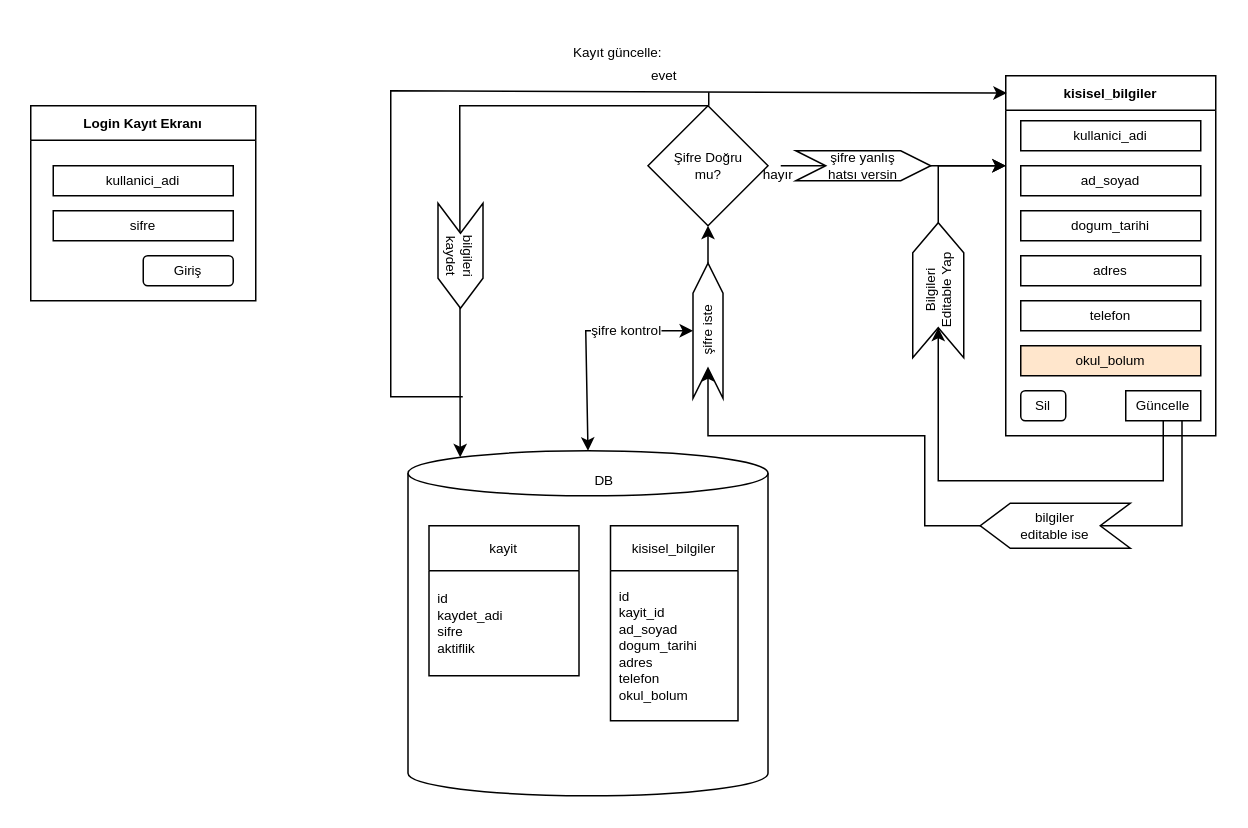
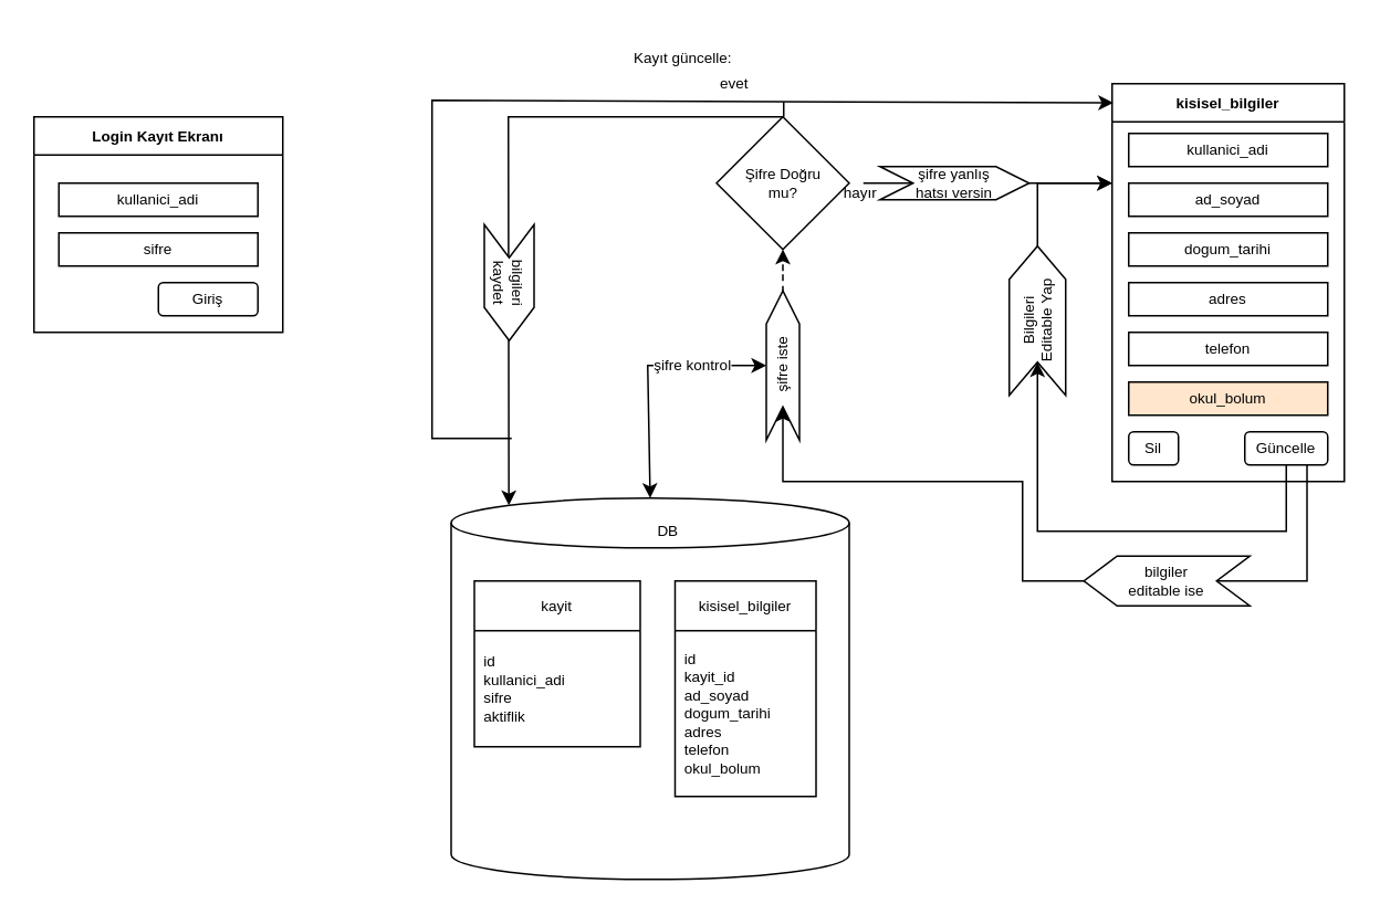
- <mxCell id="22" style="edgeStyle=orthogonalEdgeStyle;rounded=0;orthogonalLoop=1;jettySize=auto;html=1;fontSize=9;entryX=0.5;entryY=1;entryDx=0;entryDy=0;startArrow=none;" edge="1" parent="1" source="25" target="24"><mxGeometry relative="1" as="geometry"><mxPoint x="470" y="200" as="targetPoint" /></mxGeometry></mxCell>
+ <mxCell id="22" style="edgeStyle=orthogonalEdgeStyle;rounded=0;orthogonalLoop=1;jettySize=auto;html=1;fontSize=9;entryX=0.5;entryY=1;entryDx=0;entryDy=0;startArrow=none;dashed=1;" edge="1" parent="1" source="25" target="24"><mxGeometry relative="1" as="geometry"><mxPoint x="470" y="200" as="targetPoint" /></mxGeometry></mxCell>
- <mxCell id="20" value="Güncelle" style="whiteSpace=wrap;html=1;fontSize=9;rounded=0;" vertex="1" parent="13"><mxGeometry x="80" y="210" width="50" height="20" as="geometry" /></mxCell>
+ <mxCell id="20" value="Güncelle" style="rounded=1;whiteSpace=wrap;html=1;fontSize=9;" vertex="1" parent="13"><mxGeometry x="80" y="210" width="50" height="20" as="geometry" /></mxCell>
- <mxCell id="8" value="id&#10;kaydet_adi&#10;sifre&#10;aktiflik" style="text;strokeColor=none;fillColor=none;align=left;verticalAlign=middle;spacingLeft=4;spacingRight=4;overflow=hidden;points=[[0,0.5],[1,0.5]];portConstraint=eastwest;rotatable=0;fontSize=9;" vertex="1" parent="7"><mxGeometry y="30" width="100" height="70" as="geometry" /></mxCell>
+ <mxCell id="8" value="id&#10;kullanici_adi&#10;sifre&#10;aktiflik" style="text;strokeColor=none;fillColor=none;align=left;verticalAlign=middle;spacingLeft=4;spacingRight=4;overflow=hidden;points=[[0,0.5],[1,0.5]];portConstraint=eastwest;rotatable=0;fontSize=9;" vertex="1" parent="7"><mxGeometry y="30" width="100" height="70" as="geometry" /></mxCell>
